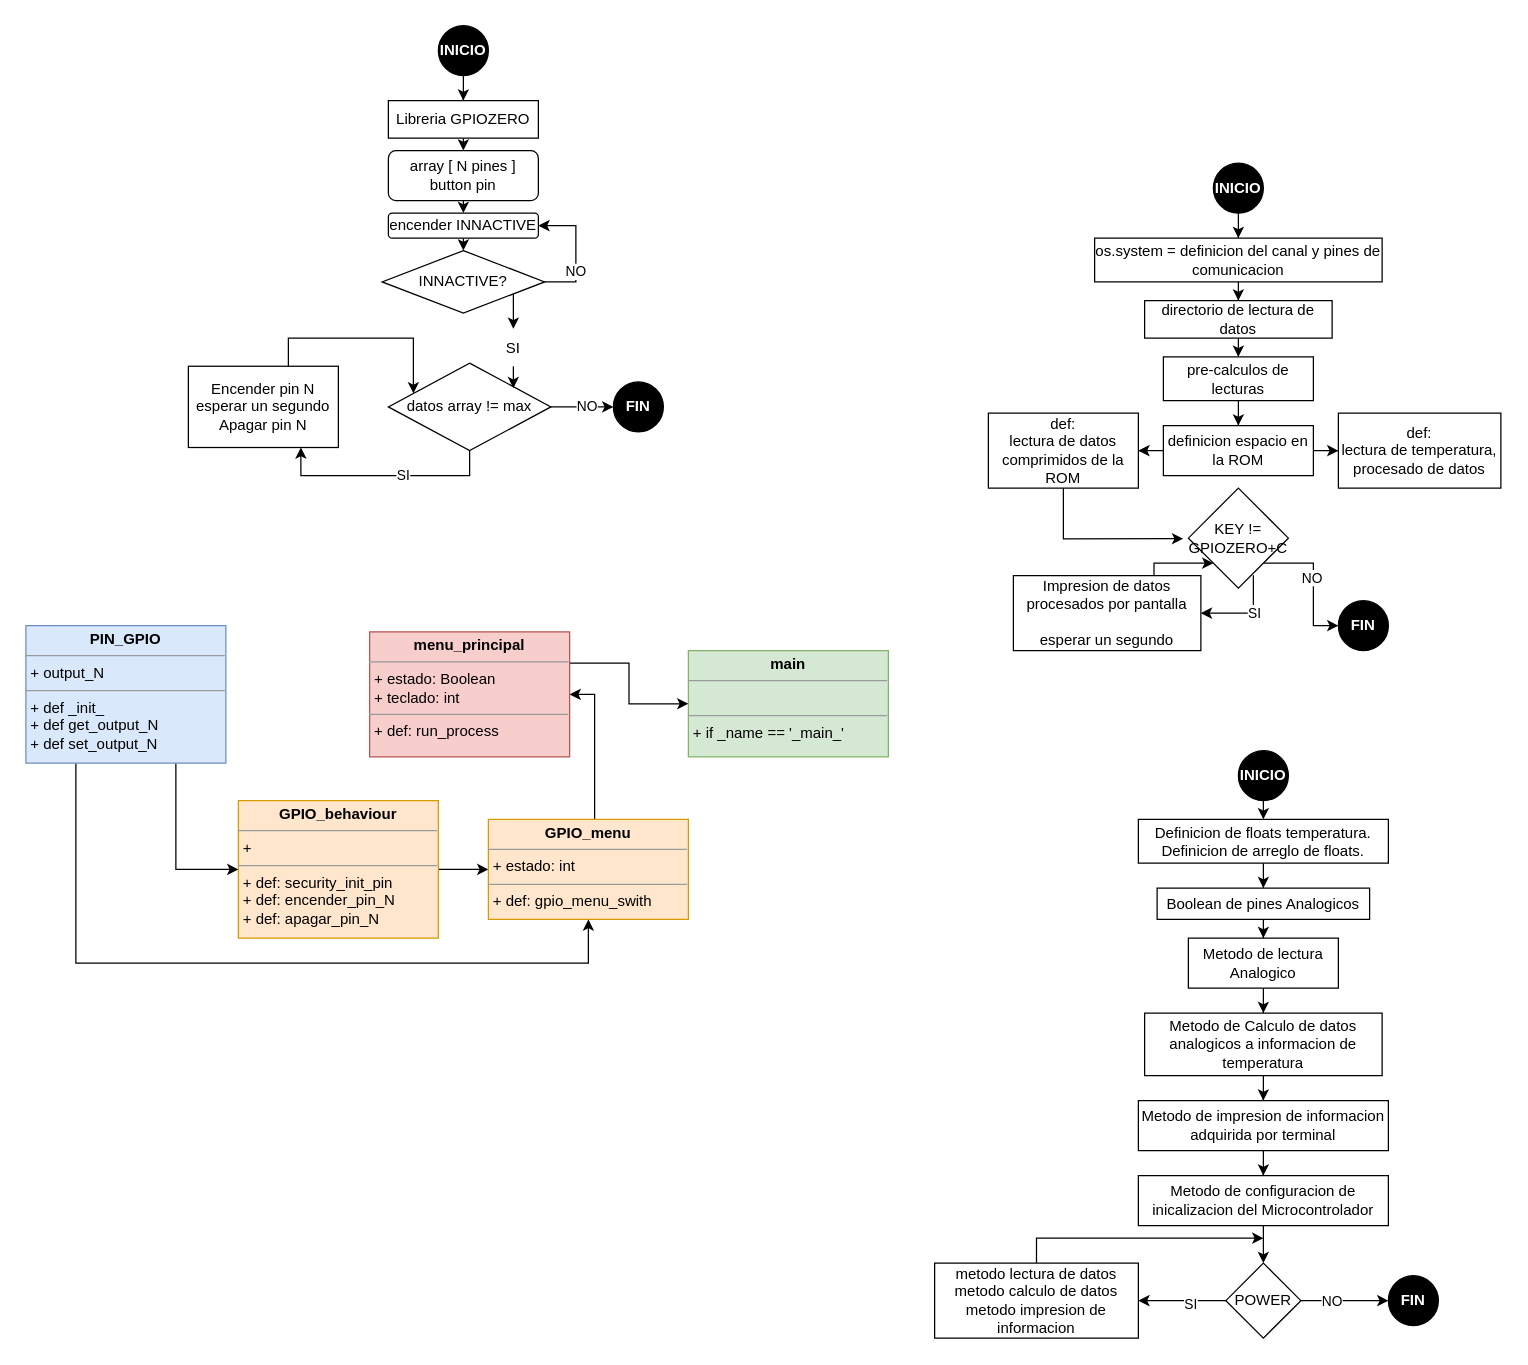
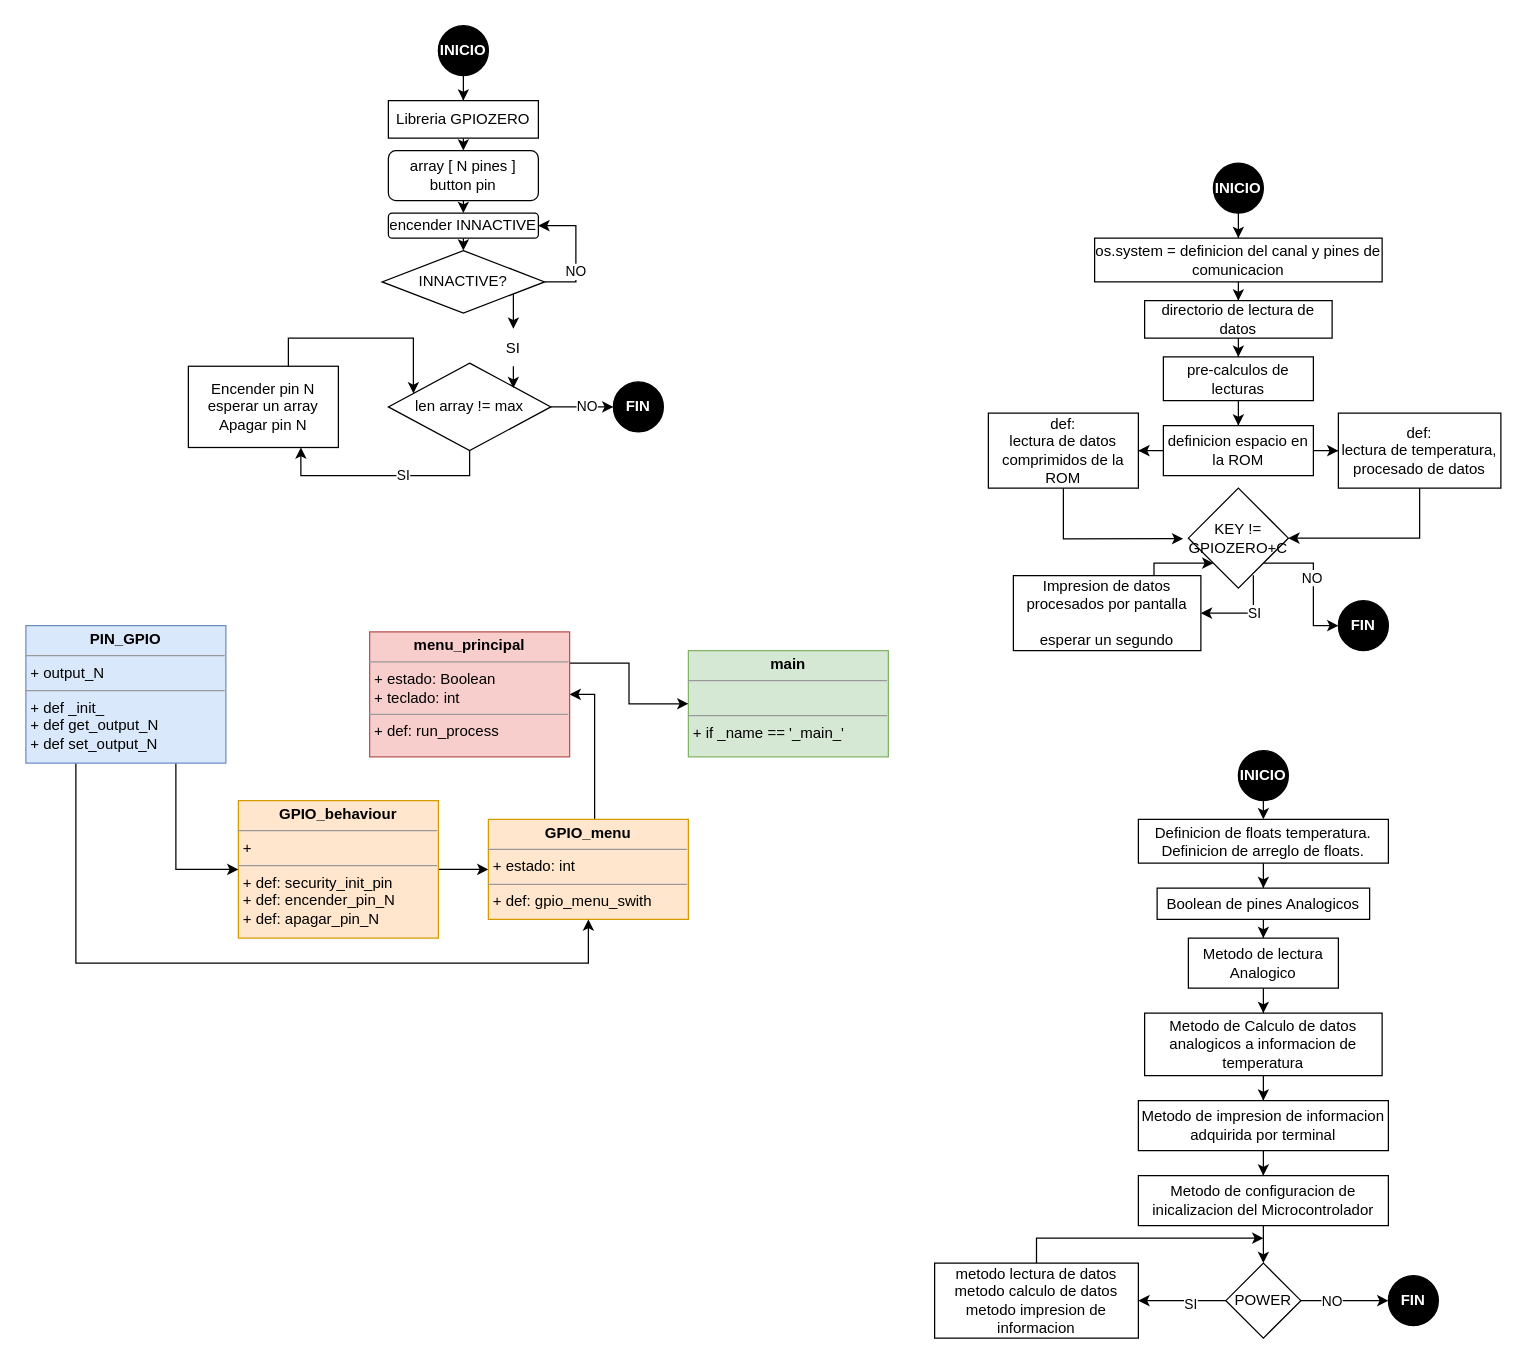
- <mxCell id="14" value="Encender pin N&lt;br&gt;esperar un segundo&lt;br&gt;Apagar pin N" style="whiteSpace=wrap;html=1;" vertex="1" parent="1"><mxGeometry x="150" y="292.5" width="120" height="65" as="geometry" /></mxCell>
+ <mxCell id="14" value="Encender pin N&lt;br&gt;esperar un array&lt;br&gt;Apagar pin N" style="whiteSpace=wrap;html=1;" vertex="1" parent="1"><mxGeometry x="150" y="292.5" width="120" height="65" as="geometry" /></mxCell>
- <mxCell id="12" value="datos array != max" style="rhombus;whiteSpace=wrap;html=1;" vertex="1" parent="1"><mxGeometry x="310" y="290" width="130" height="70" as="geometry" /></mxCell>
+ <mxCell id="12" value="len array != max" style="rhombus;whiteSpace=wrap;html=1;" vertex="1" parent="1"><mxGeometry x="310" y="290" width="130" height="70" as="geometry" /></mxCell>
+ <mxCell id="48" style="edgeStyle=orthogonalEdgeStyle;rounded=0;orthogonalLoop=1;jettySize=auto;html=1;fontColor=#000000;" edge="1" parent="1" source="49" target="54"><mxGeometry relative="1" as="geometry"><Array as="points"><mxPoint x="1135" y="430" /></Array></mxGeometry></mxCell>
